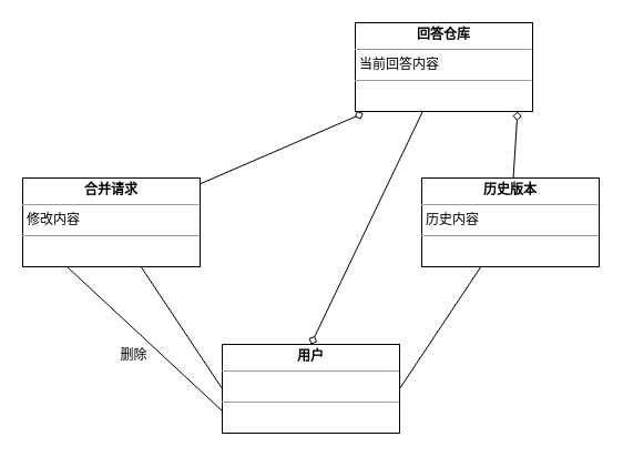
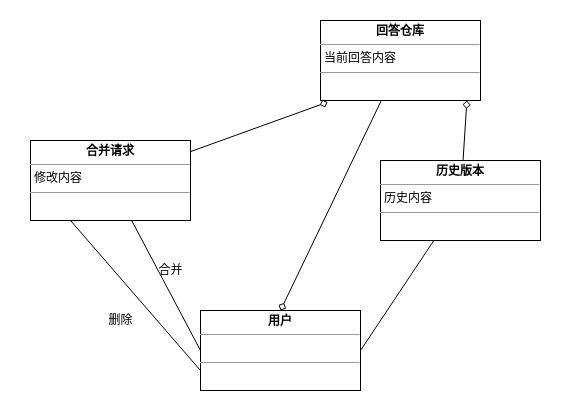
- <mxCell id="7" value="&lt;p style=&quot;margin: 0px ; margin-top: 4px ; text-align: center&quot;&gt;&lt;b&gt;合并请求&lt;/b&gt;&lt;/p&gt;&lt;hr size=&quot;1&quot;&gt;&lt;p style=&quot;margin: 0px ; margin-left: 4px&quot;&gt;修改内容&lt;/p&gt;&lt;hr size=&quot;1&quot;&gt;&lt;p style=&quot;margin: 0px ; margin-left: 4px&quot;&gt;&lt;br&gt;&lt;/p&gt;" style="verticalAlign=top;align=left;overflow=fill;fontSize=12;fontFamily=Helvetica;html=1;" vertex="1" parent="1"><mxGeometry x="20" y="160" width="160" height="80" as="geometry" /></mxCell>
+ <mxCell id="7" value="&lt;p style=&quot;margin: 0px ; margin-top: 4px ; text-align: center&quot;&gt;&lt;b&gt;合并请求&lt;/b&gt;&lt;/p&gt;&lt;hr size=&quot;1&quot;&gt;&lt;p style=&quot;margin: 0px ; margin-left: 4px&quot;&gt;修改内容&lt;/p&gt;&lt;hr size=&quot;1&quot;&gt;&lt;p style=&quot;margin: 0px ; margin-left: 4px&quot;&gt;&lt;br&gt;&lt;/p&gt;" style="verticalAlign=top;align=left;overflow=fill;fontSize=12;fontFamily=Helvetica;html=1;" vertex="1" parent="1"><mxGeometry x="30" y="140" width="160" height="80" as="geometry" /></mxCell>
+ <mxCell id="12" value="合并" style="text;html=1;align=center;verticalAlign=middle;resizable=0;points=[];autosize=1;" vertex="1" parent="1"><mxGeometry x="150" y="260" width="40" height="20" as="geometry" /></mxCell>
